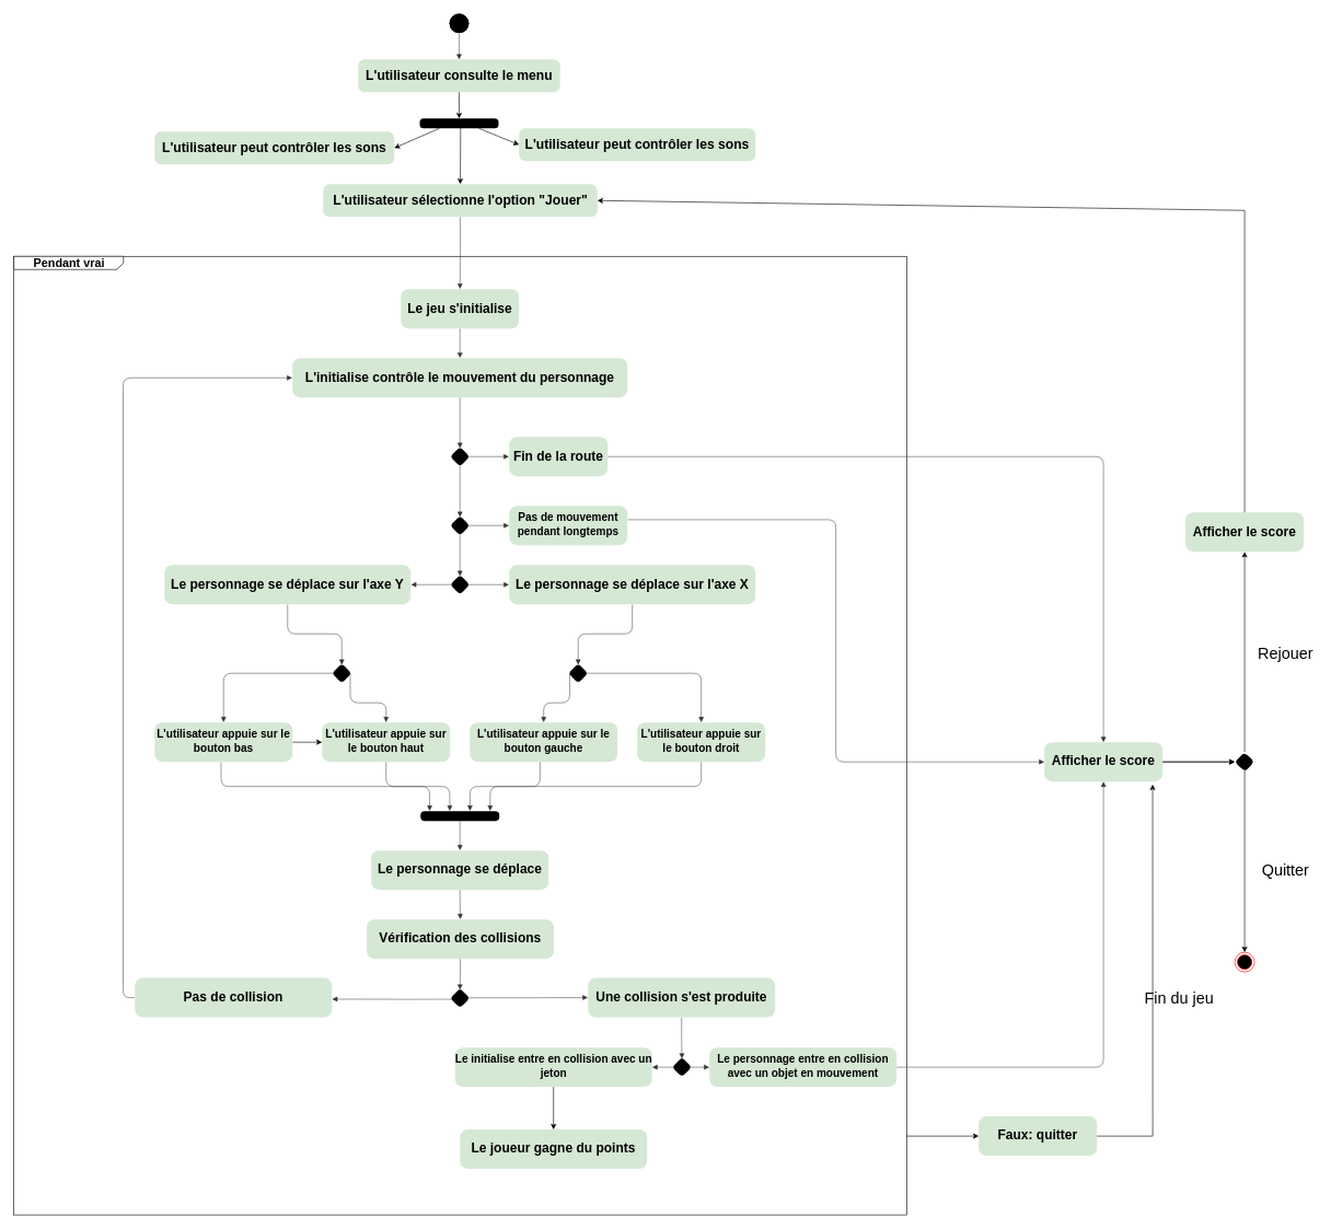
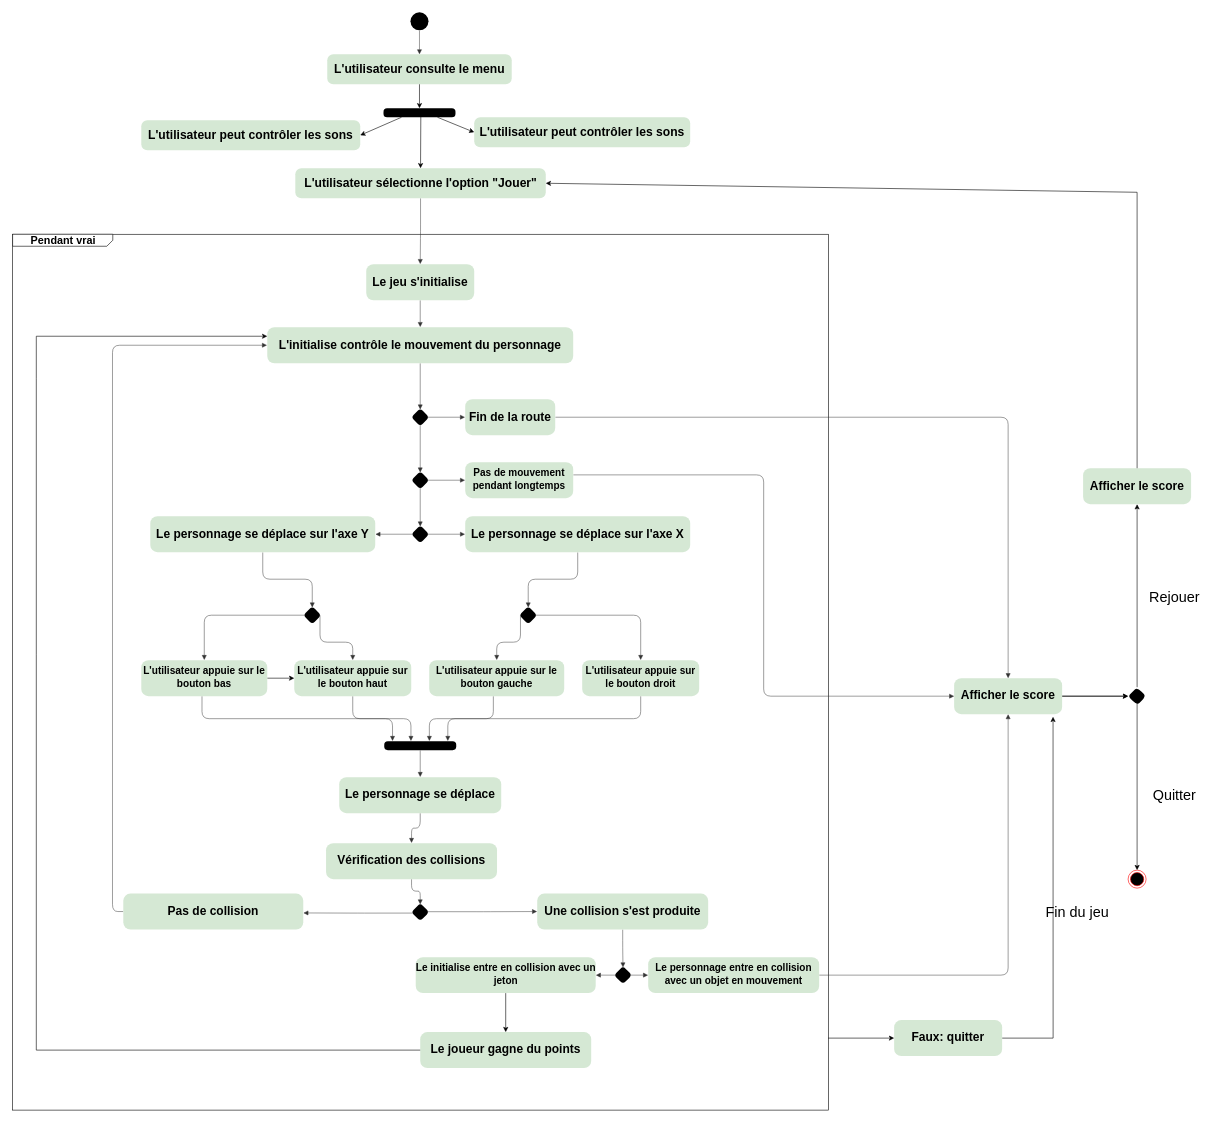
- <mxCell id="44" value="&lt;div style=&quot;display: flex; justify-content: center; text-align: center; align-items: baseline; font-size: 0; line-height: 1.25;margin-top: -2px;&quot;&gt;&lt;span&gt;&lt;span style=&quot;font-size:20px;font-weight: bold;&quot;&gt;Vérification des collisions&lt;/span&gt;&lt;/span&gt;&lt;/div&gt;" style="rounded=1;arcSize=20;whiteSpace=wrap;overflow=block;blockSpacing=1;html=1;fontSize=13;spacing=0;strokeColor=#unset;fillColor=#D5E8D4;strokeWidth=NaN;" parent="1" vertex="1"><mxGeometry x="558" y="1400" width="285" height="60" as="geometry" /></mxCell>
+ <mxCell id="44" value="&lt;div style=&quot;display: flex; justify-content: center; text-align: center; align-items: baseline; font-size: 0; line-height: 1.25;margin-top: -2px;&quot;&gt;&lt;span&gt;&lt;span style=&quot;font-size:20px;font-weight: bold;&quot;&gt;Vérification des collisions&lt;/span&gt;&lt;/span&gt;&lt;/div&gt;" style="rounded=1;arcSize=20;whiteSpace=wrap;overflow=block;blockSpacing=1;html=1;fontSize=13;spacing=0;strokeColor=#unset;fillColor=#D5E8D4;strokeWidth=NaN;" parent="1" vertex="1"><mxGeometry x="543" y="1405" width="285" height="60" as="geometry" /></mxCell>
+ <mxCell id="73" value="" style="endArrow=classic;html=1;rounded=0;entryX=0;entryY=0.25;entryDx=0;entryDy=0;exitX=0;exitY=0.5;exitDx=0;exitDy=0;" parent="1" source="3" target="19" edge="1"><mxGeometry width="50" height="50" relative="1" as="geometry"><mxPoint x="550" y="1630" as="sourcePoint" /><mxPoint x="500" y="1680" as="targetPoint" /><Array as="points"><mxPoint x="60" y="1750" /><mxPoint x="60" y="1090" /><mxPoint x="60" y="630" /><mxPoint x="60" y="560" /></Array></mxGeometry></mxCell>
